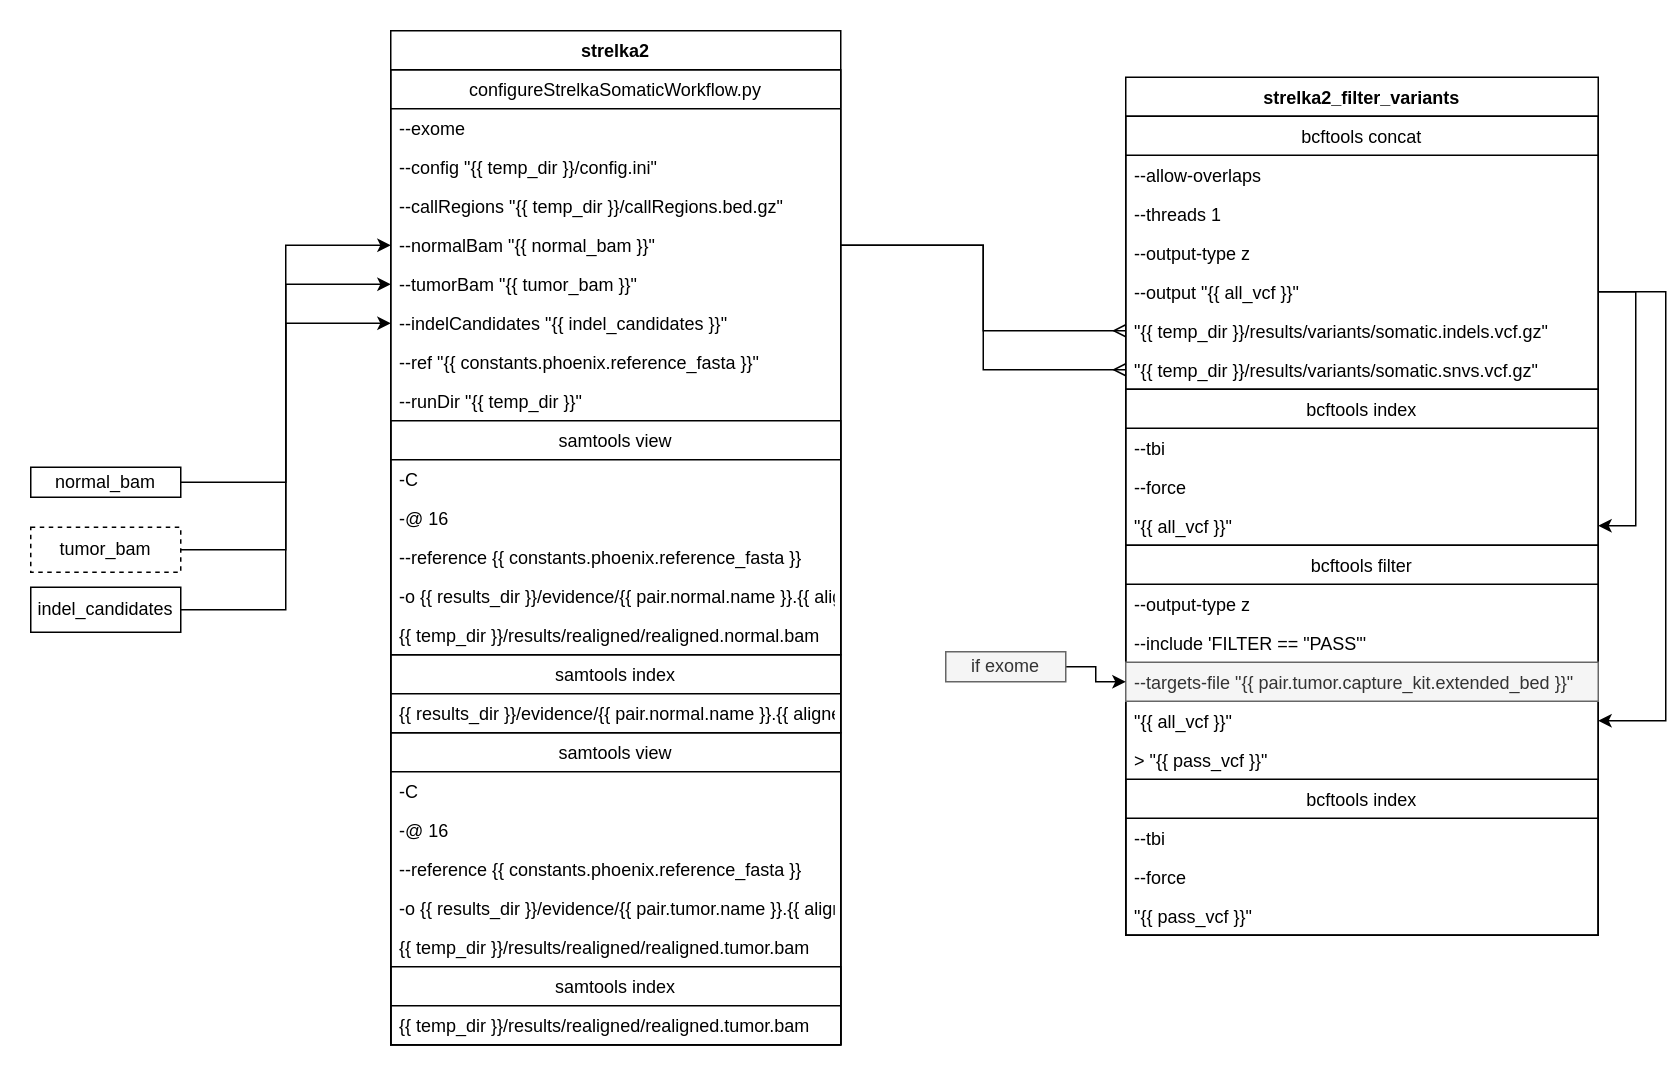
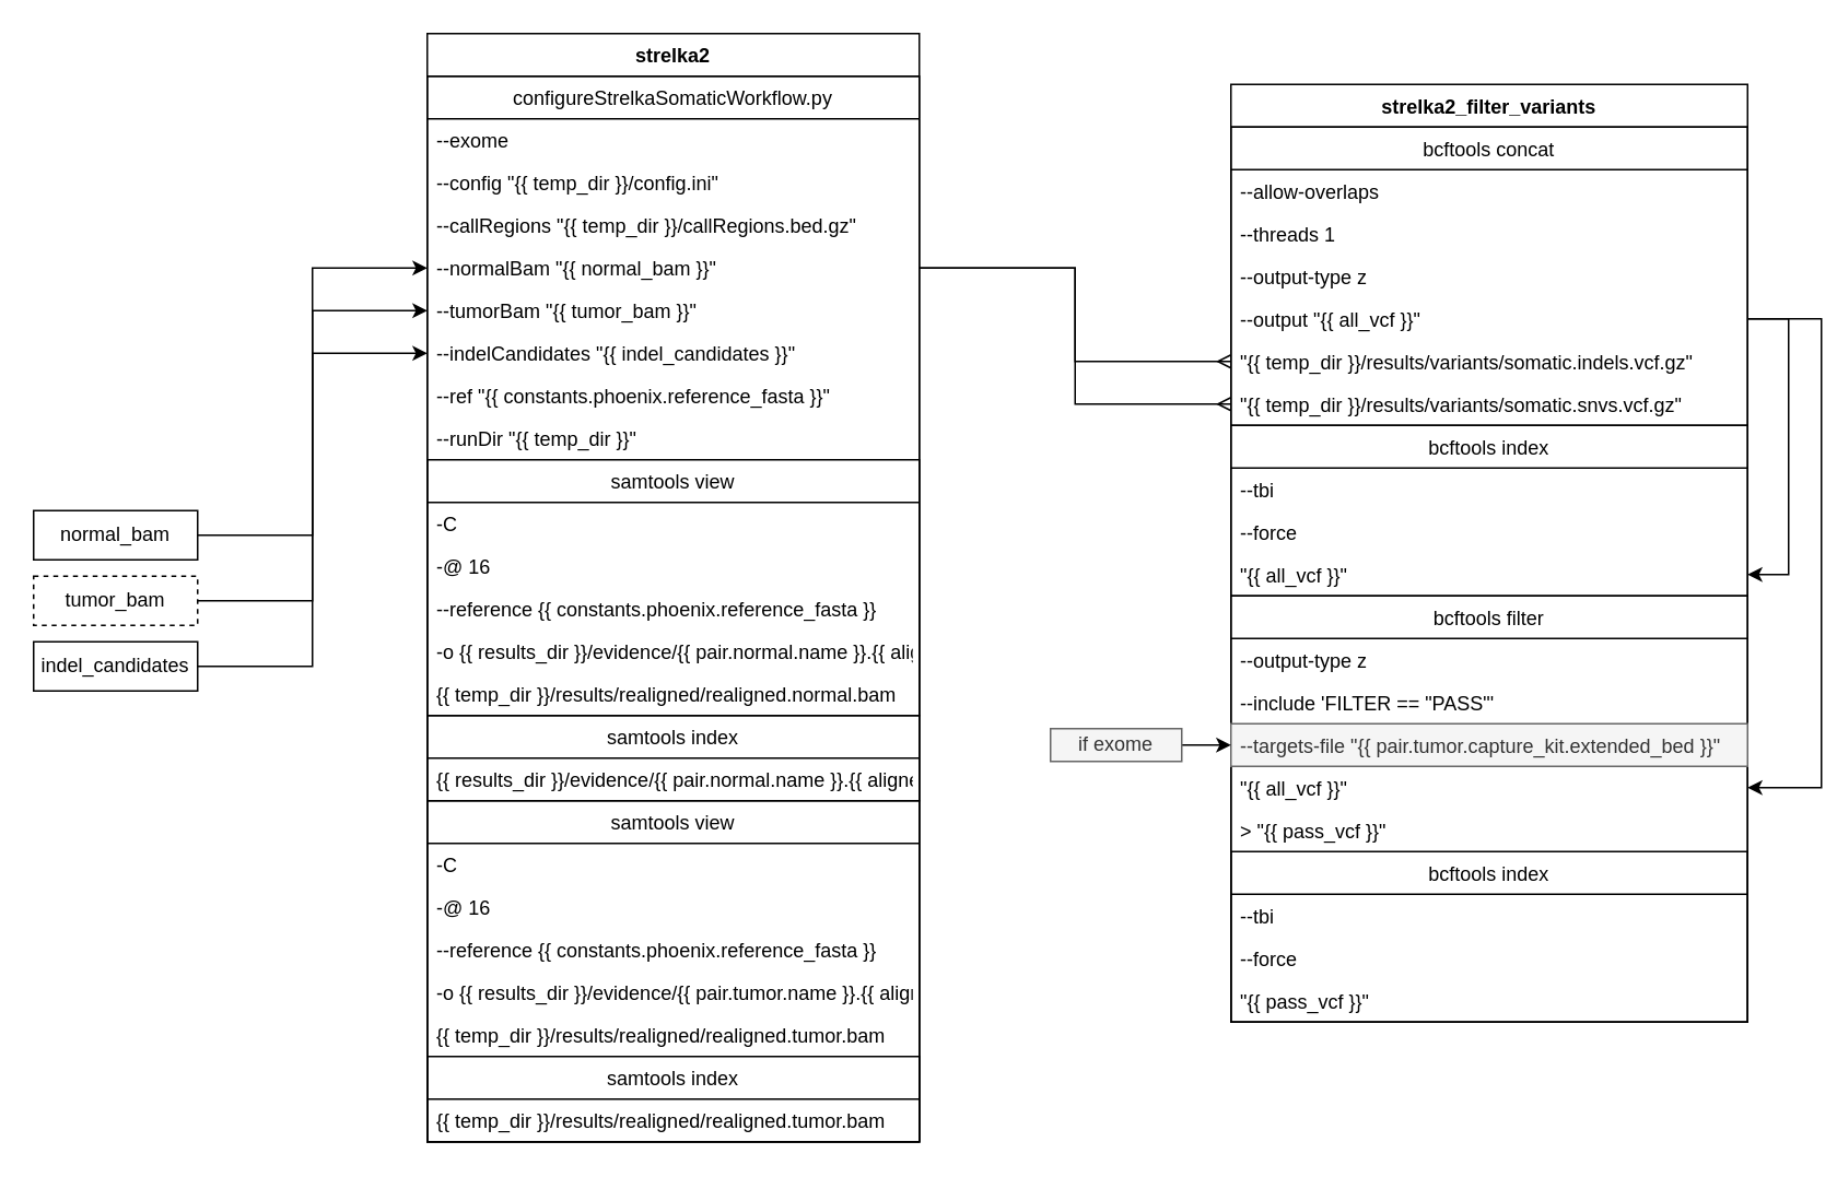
- <mxCell id="3" value="normal_bam" style="whiteSpace=wrap;html=1;" vertex="1" parent="1"><mxGeometry x="20" y="311" width="100" height="20" as="geometry" /></mxCell>
+ <mxCell id="3" value="normal_bam" style="whiteSpace=wrap;html=1;" vertex="1" parent="1"><mxGeometry x="20" y="311" width="100" height="30" as="geometry" /></mxCell>
- <mxCell id="61" value="if exome" style="text;html=1;strokeColor=#666666;fillColor=#f5f5f5;align=center;verticalAlign=middle;whiteSpace=wrap;rounded=0;fontColor=#333333;" vertex="1" parent="1"><mxGeometry x="630" y="434" width="80" height="20" as="geometry" /></mxCell>
+ <mxCell id="61" value="if exome" style="text;html=1;strokeColor=#666666;fillColor=#f5f5f5;align=center;verticalAlign=middle;whiteSpace=wrap;rounded=0;fontColor=#333333;" vertex="1" parent="1"><mxGeometry x="640" y="444" width="80" height="20" as="geometry" /></mxCell>
